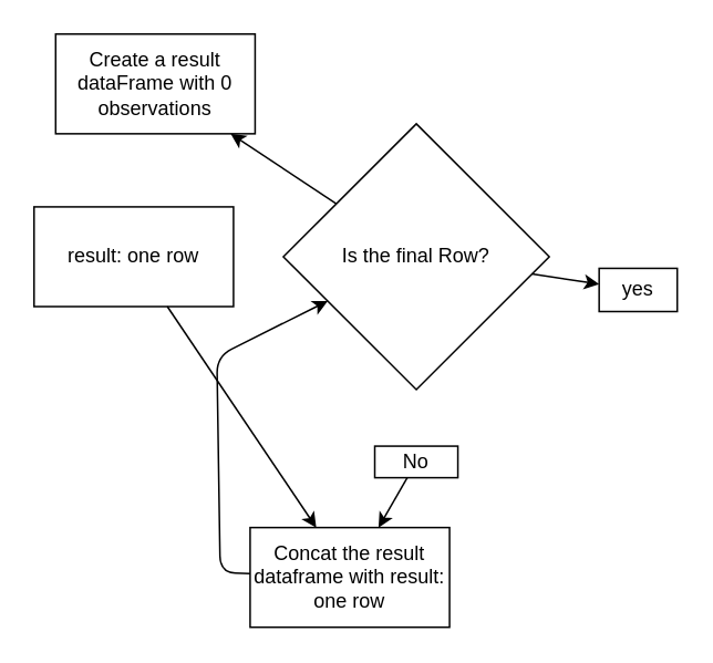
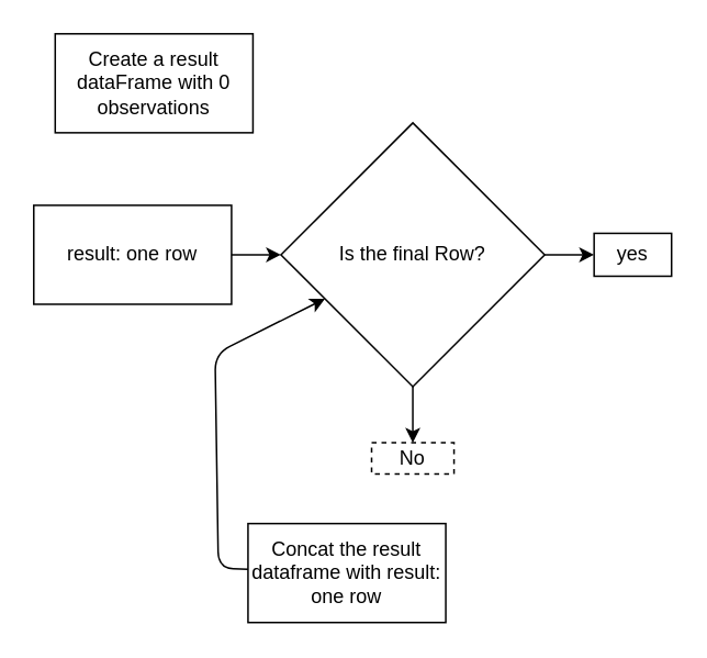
- <mxCell id="4" style="edgeStyle=none;html=1;strokeColor=#000000;fontColor=#000000;" edge="1" parent="1" source="6" target="7"><mxGeometry relative="1" as="geometry" /></mxCell>
+ <mxCell id="4" style="edgeStyle=none;html=1;strokeColor=#000000;fontColor=#000000;" edge="1" parent="1" source="6" target="9"><mxGeometry relative="1" as="geometry" /></mxCell>
- <mxCell id="10" value="yes" style="whiteSpace=wrap;html=1;fillColor=none;strokeColor=#000000;fontColor=#000000;" vertex="1" parent="1"><mxGeometry x="360" y="161" width="47" height="26" as="geometry" /></mxCell>
+ <mxCell id="10" value="yes" style="whiteSpace=wrap;html=1;fillColor=none;strokeColor=#000000;fontColor=#000000;" vertex="1" parent="1"><mxGeometry x="360" y="141" width="47" height="26" as="geometry" /></mxCell>
- <mxCell id="2" style="edgeStyle=none;html=1;strokeColor=#000000;fontColor=#000000;" edge="1" parent="1" source="3" target="12"><mxGeometry relative="1" as="geometry" /></mxCell>
+ <mxCell id="2" style="edgeStyle=none;html=1;strokeColor=#000000;fontColor=#000000;" edge="1" parent="1" source="3" target="6"><mxGeometry relative="1" as="geometry" /></mxCell>
- <mxCell id="9" value="No" style="whiteSpace=wrap;html=1;fillColor=none;strokeColor=#000000;fontColor=#000000;" vertex="1" parent="1"><mxGeometry x="225" y="268" width="50" height="19" as="geometry" /></mxCell>
+ <mxCell id="9" value="No" style="whiteSpace=wrap;html=1;fillColor=none;strokeColor=#000000;fontColor=#000000;dashed=1;" vertex="1" parent="1"><mxGeometry x="225" y="268" width="50" height="19" as="geometry" /></mxCell>
- <mxCell id="8" style="edgeStyle=none;html=1;strokeColor=#000000;fontColor=#000000;" edge="1" parent="1" source="9" target="12"><mxGeometry relative="1" as="geometry" /></mxCell>
